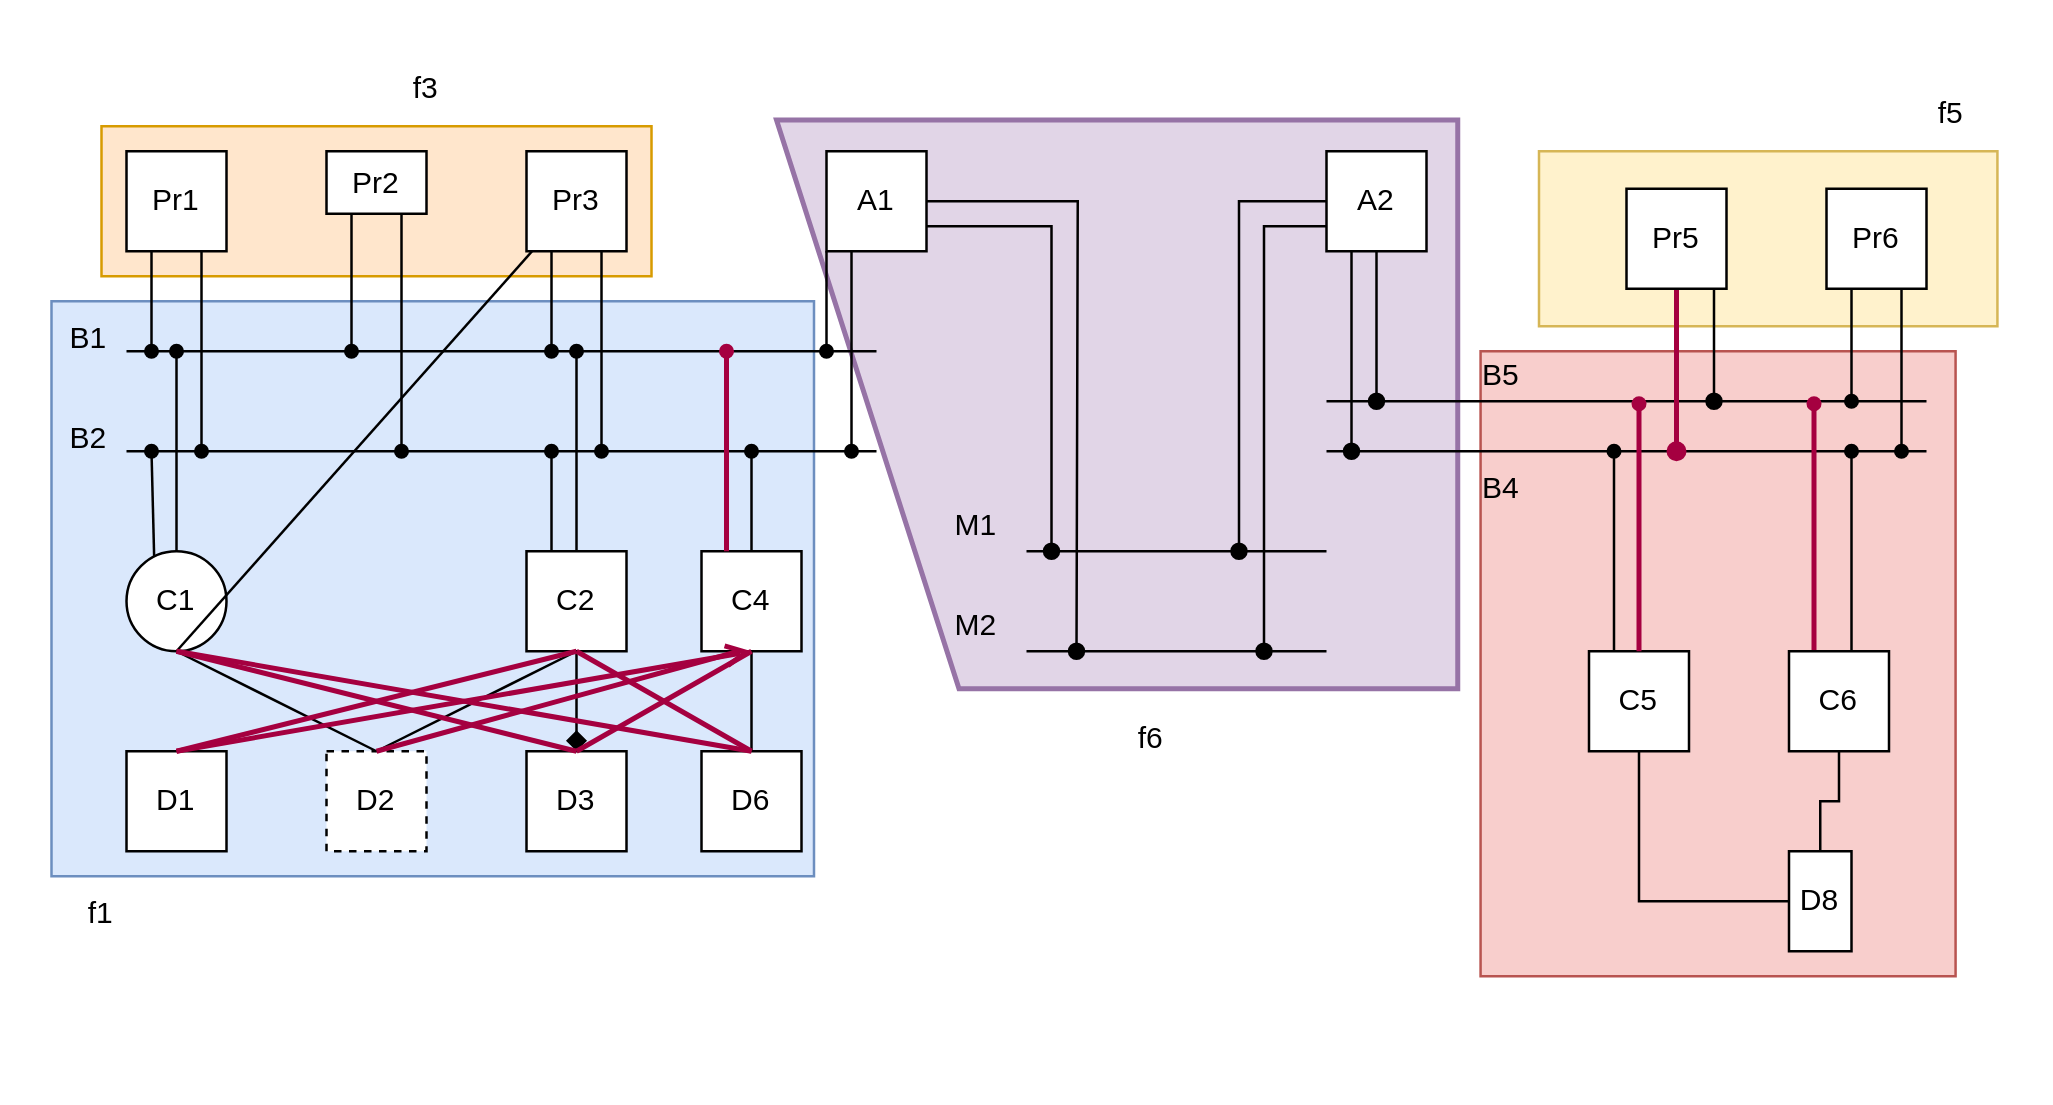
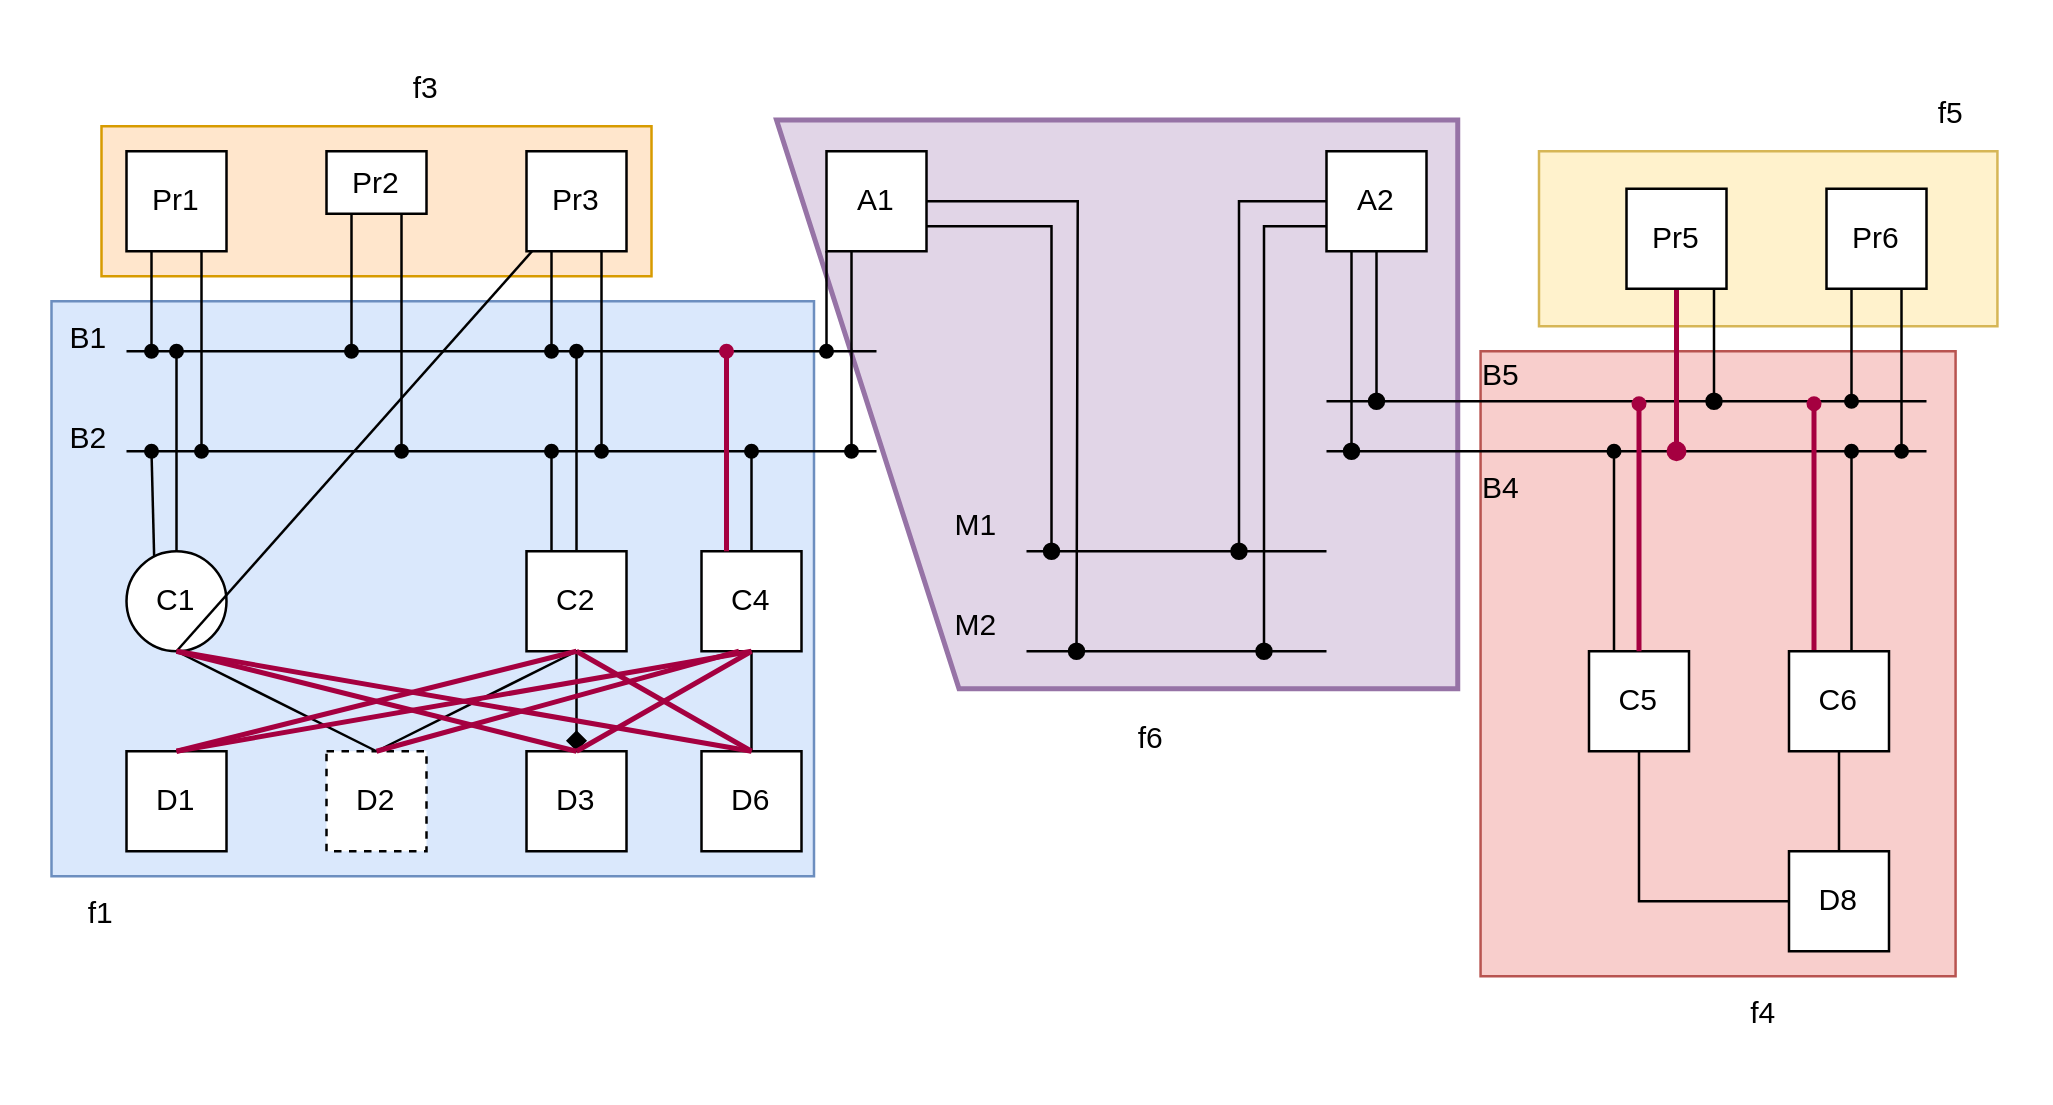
- <mxCell id="88" value="" style="endArrow=open;html=1;rounded=0;exitX=0.5;exitY=0;exitDx=0;exitDy=0;entryX=0.5;entryY=1;entryDx=0;entryDy=0;fillColor=#d80073;strokeColor=#A50040;strokeWidth=2;" edge="1" parent="1" source="24" target="75"><mxGeometry width="50" height="50" relative="1" as="geometry"><mxPoint x="355" y="270" as="sourcePoint" /><mxPoint x="405" y="220" as="targetPoint" /></mxGeometry></mxCell>
+ <mxCell id="88" value="" style="endArrow=none;html=1;rounded=0;exitX=0.5;exitY=0;exitDx=0;exitDy=0;entryX=0.5;entryY=1;entryDx=0;entryDy=0;fillColor=#d80073;strokeColor=#A50040;strokeWidth=2;" edge="1" parent="1" source="24" target="75"><mxGeometry width="50" height="50" relative="1" as="geometry"><mxPoint x="355" y="270" as="sourcePoint" /><mxPoint x="405" y="220" as="targetPoint" /></mxGeometry></mxCell>
- <mxCell id="104" value="D8" style="whiteSpace=wrap;html=1;aspect=fixed;" vertex="1" parent="1"><mxGeometry x="715" y="340" width="25" height="40" as="geometry" /></mxCell>
+ <mxCell id="104" value="D8" style="whiteSpace=wrap;html=1;aspect=fixed;" vertex="1" parent="1"><mxGeometry x="715" y="340" width="40" height="40" as="geometry" /></mxCell>
+ <mxCell id="80" value="f4" style="text;html=1;align=center;verticalAlign=middle;whiteSpace=wrap;rounded=0;" vertex="1" parent="1"><mxGeometry x="690" y="390" width="30" height="30" as="geometry" /></mxCell>
